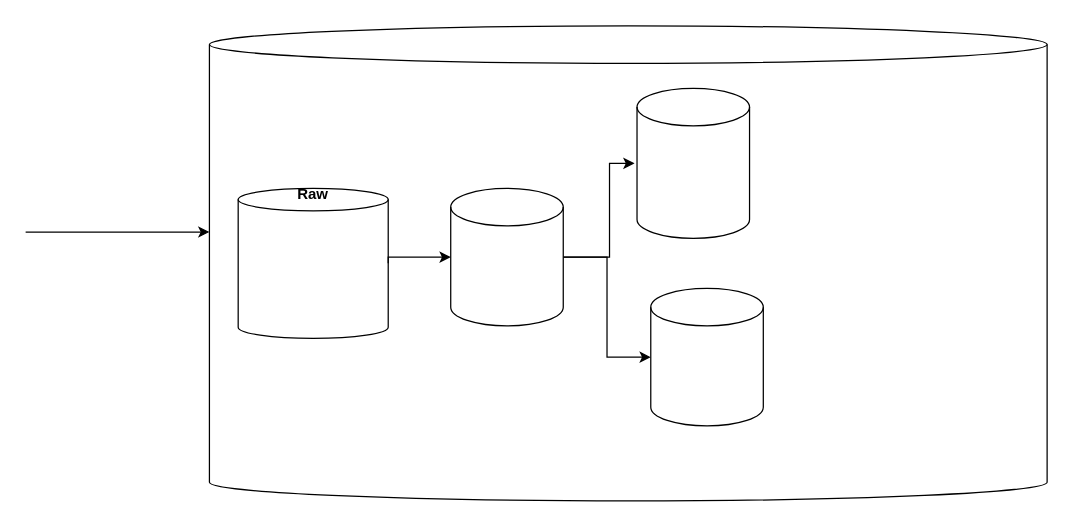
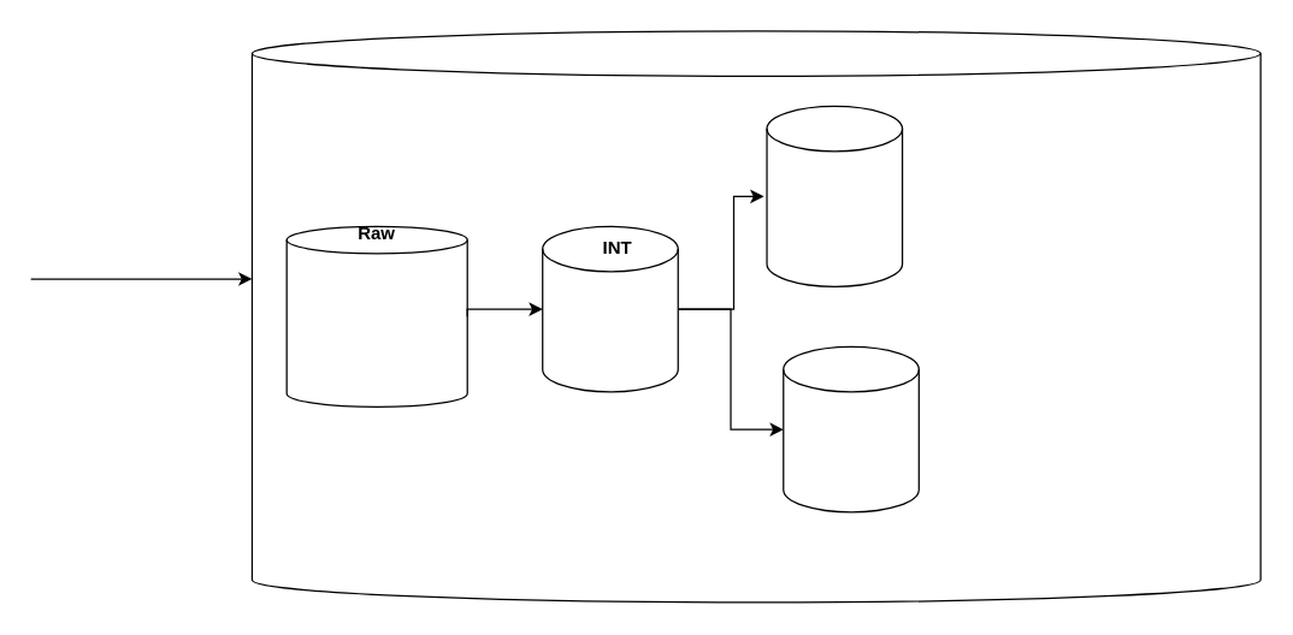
+ <mxCell id="9" value="&lt;b&gt;INT&lt;/b&gt;" style="text;html=1;strokeColor=none;fillColor=none;align=center;verticalAlign=middle;whiteSpace=wrap;rounded=0;" parent="1" vertex="1"><mxGeometry x="380" y="150" width="60" height="30" as="geometry" /></mxCell>
